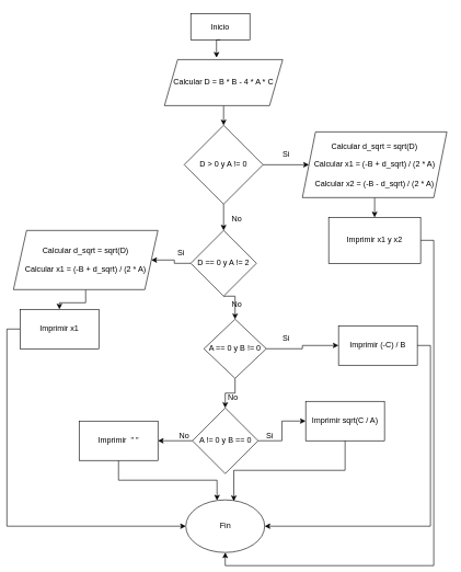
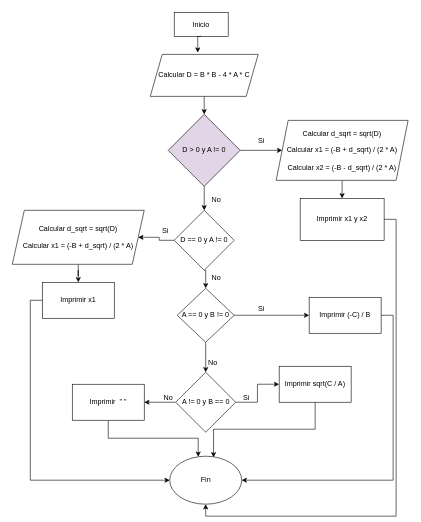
- <mxCell id="8" value="D &amp;gt; 0 y A != 0" style="rhombus;whiteSpace=wrap;html=1;" vertex="1" parent="1"><mxGeometry x="280" y="190" width="120" height="120" as="geometry" /></mxCell>
+ <mxCell id="8" value="D &amp;gt; 0 y A != 0" style="rhombus;whiteSpace=wrap;html=1;fillColor=#e1d5e7;" vertex="1" parent="1"><mxGeometry x="280" y="190" width="120" height="120" as="geometry" /></mxCell>
- <mxCell id="18" value="D == 0 y A != 2" style="rhombus;whiteSpace=wrap;html=1;" vertex="1" parent="1"><mxGeometry x="290" y="350" width="100" height="100" as="geometry" /></mxCell>
+ <mxCell id="18" value="D == 0 y A != 0" style="rhombus;whiteSpace=wrap;html=1;" vertex="1" parent="1"><mxGeometry x="290" y="350" width="100" height="100" as="geometry" /></mxCell>
- <mxCell id="22" value="Imprimir x1" style="rounded=0;whiteSpace=wrap;html=1;" vertex="1" parent="1"><mxGeometry x="30" y="470" width="120" height="60" as="geometry" /></mxCell>
+ <mxCell id="22" value="Imprimir x1" style="rounded=0;whiteSpace=wrap;html=1;" vertex="1" parent="1"><mxGeometry x="70" y="470" width="120" height="60" as="geometry" /></mxCell>
- <mxCell id="25" value="A == 0 y B != 0" style="rhombus;whiteSpace=wrap;html=1;" vertex="1" parent="1"><mxGeometry x="310" y="485" width="95" height="90" as="geometry" /></mxCell>
+ <mxCell id="25" value="A == 0 y B != 0" style="rhombus;whiteSpace=wrap;html=1;" vertex="1" parent="1"><mxGeometry x="295" y="480" width="95" height="90" as="geometry" /></mxCell>
